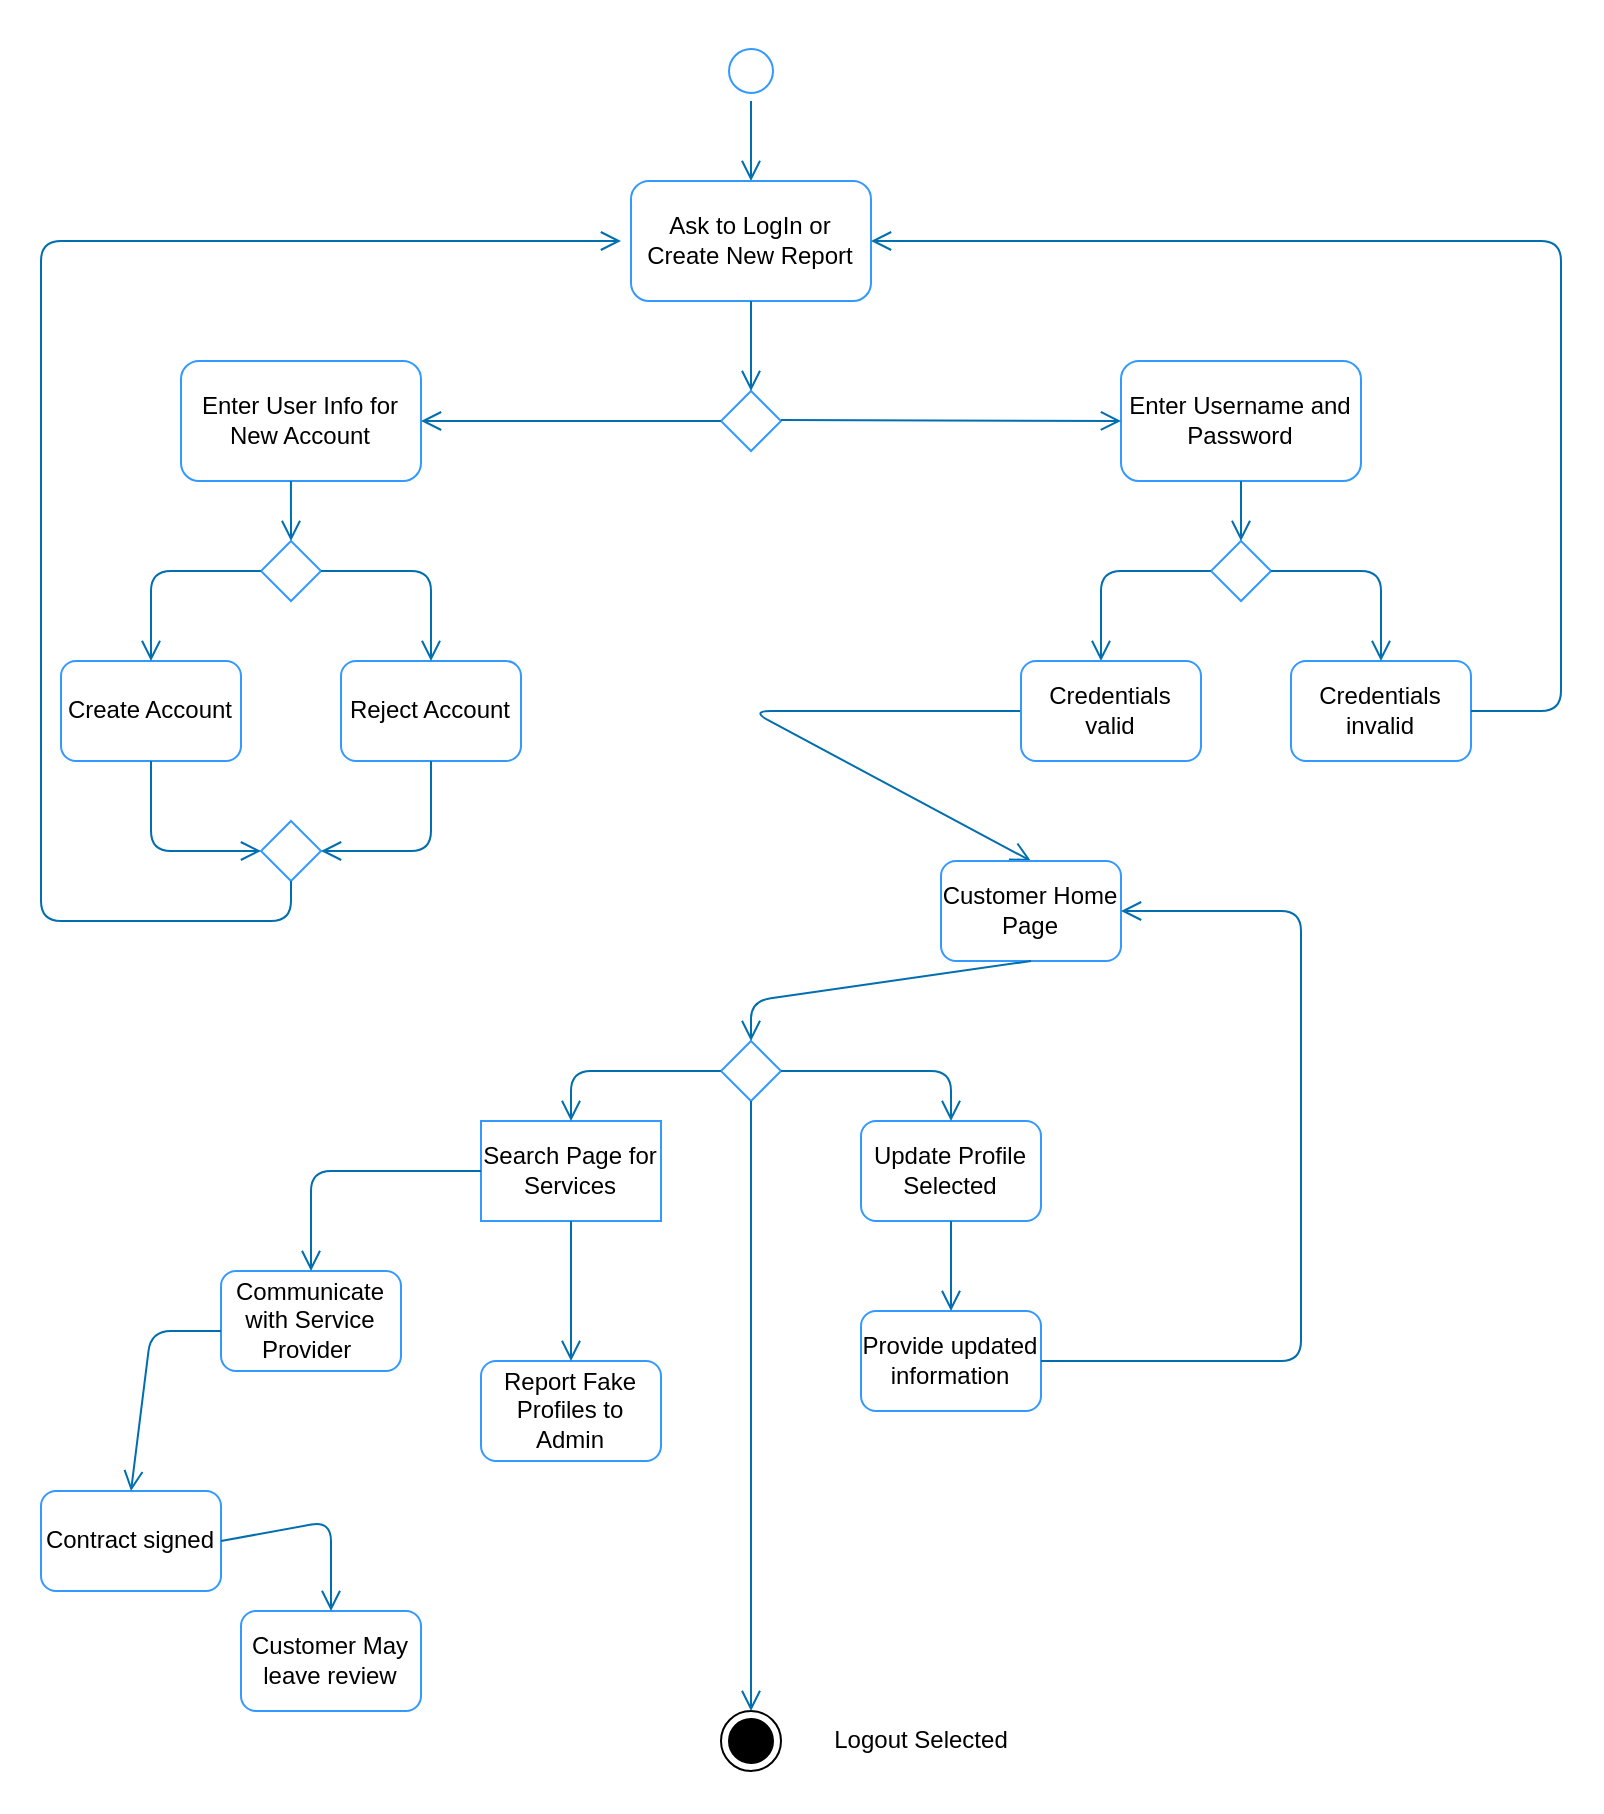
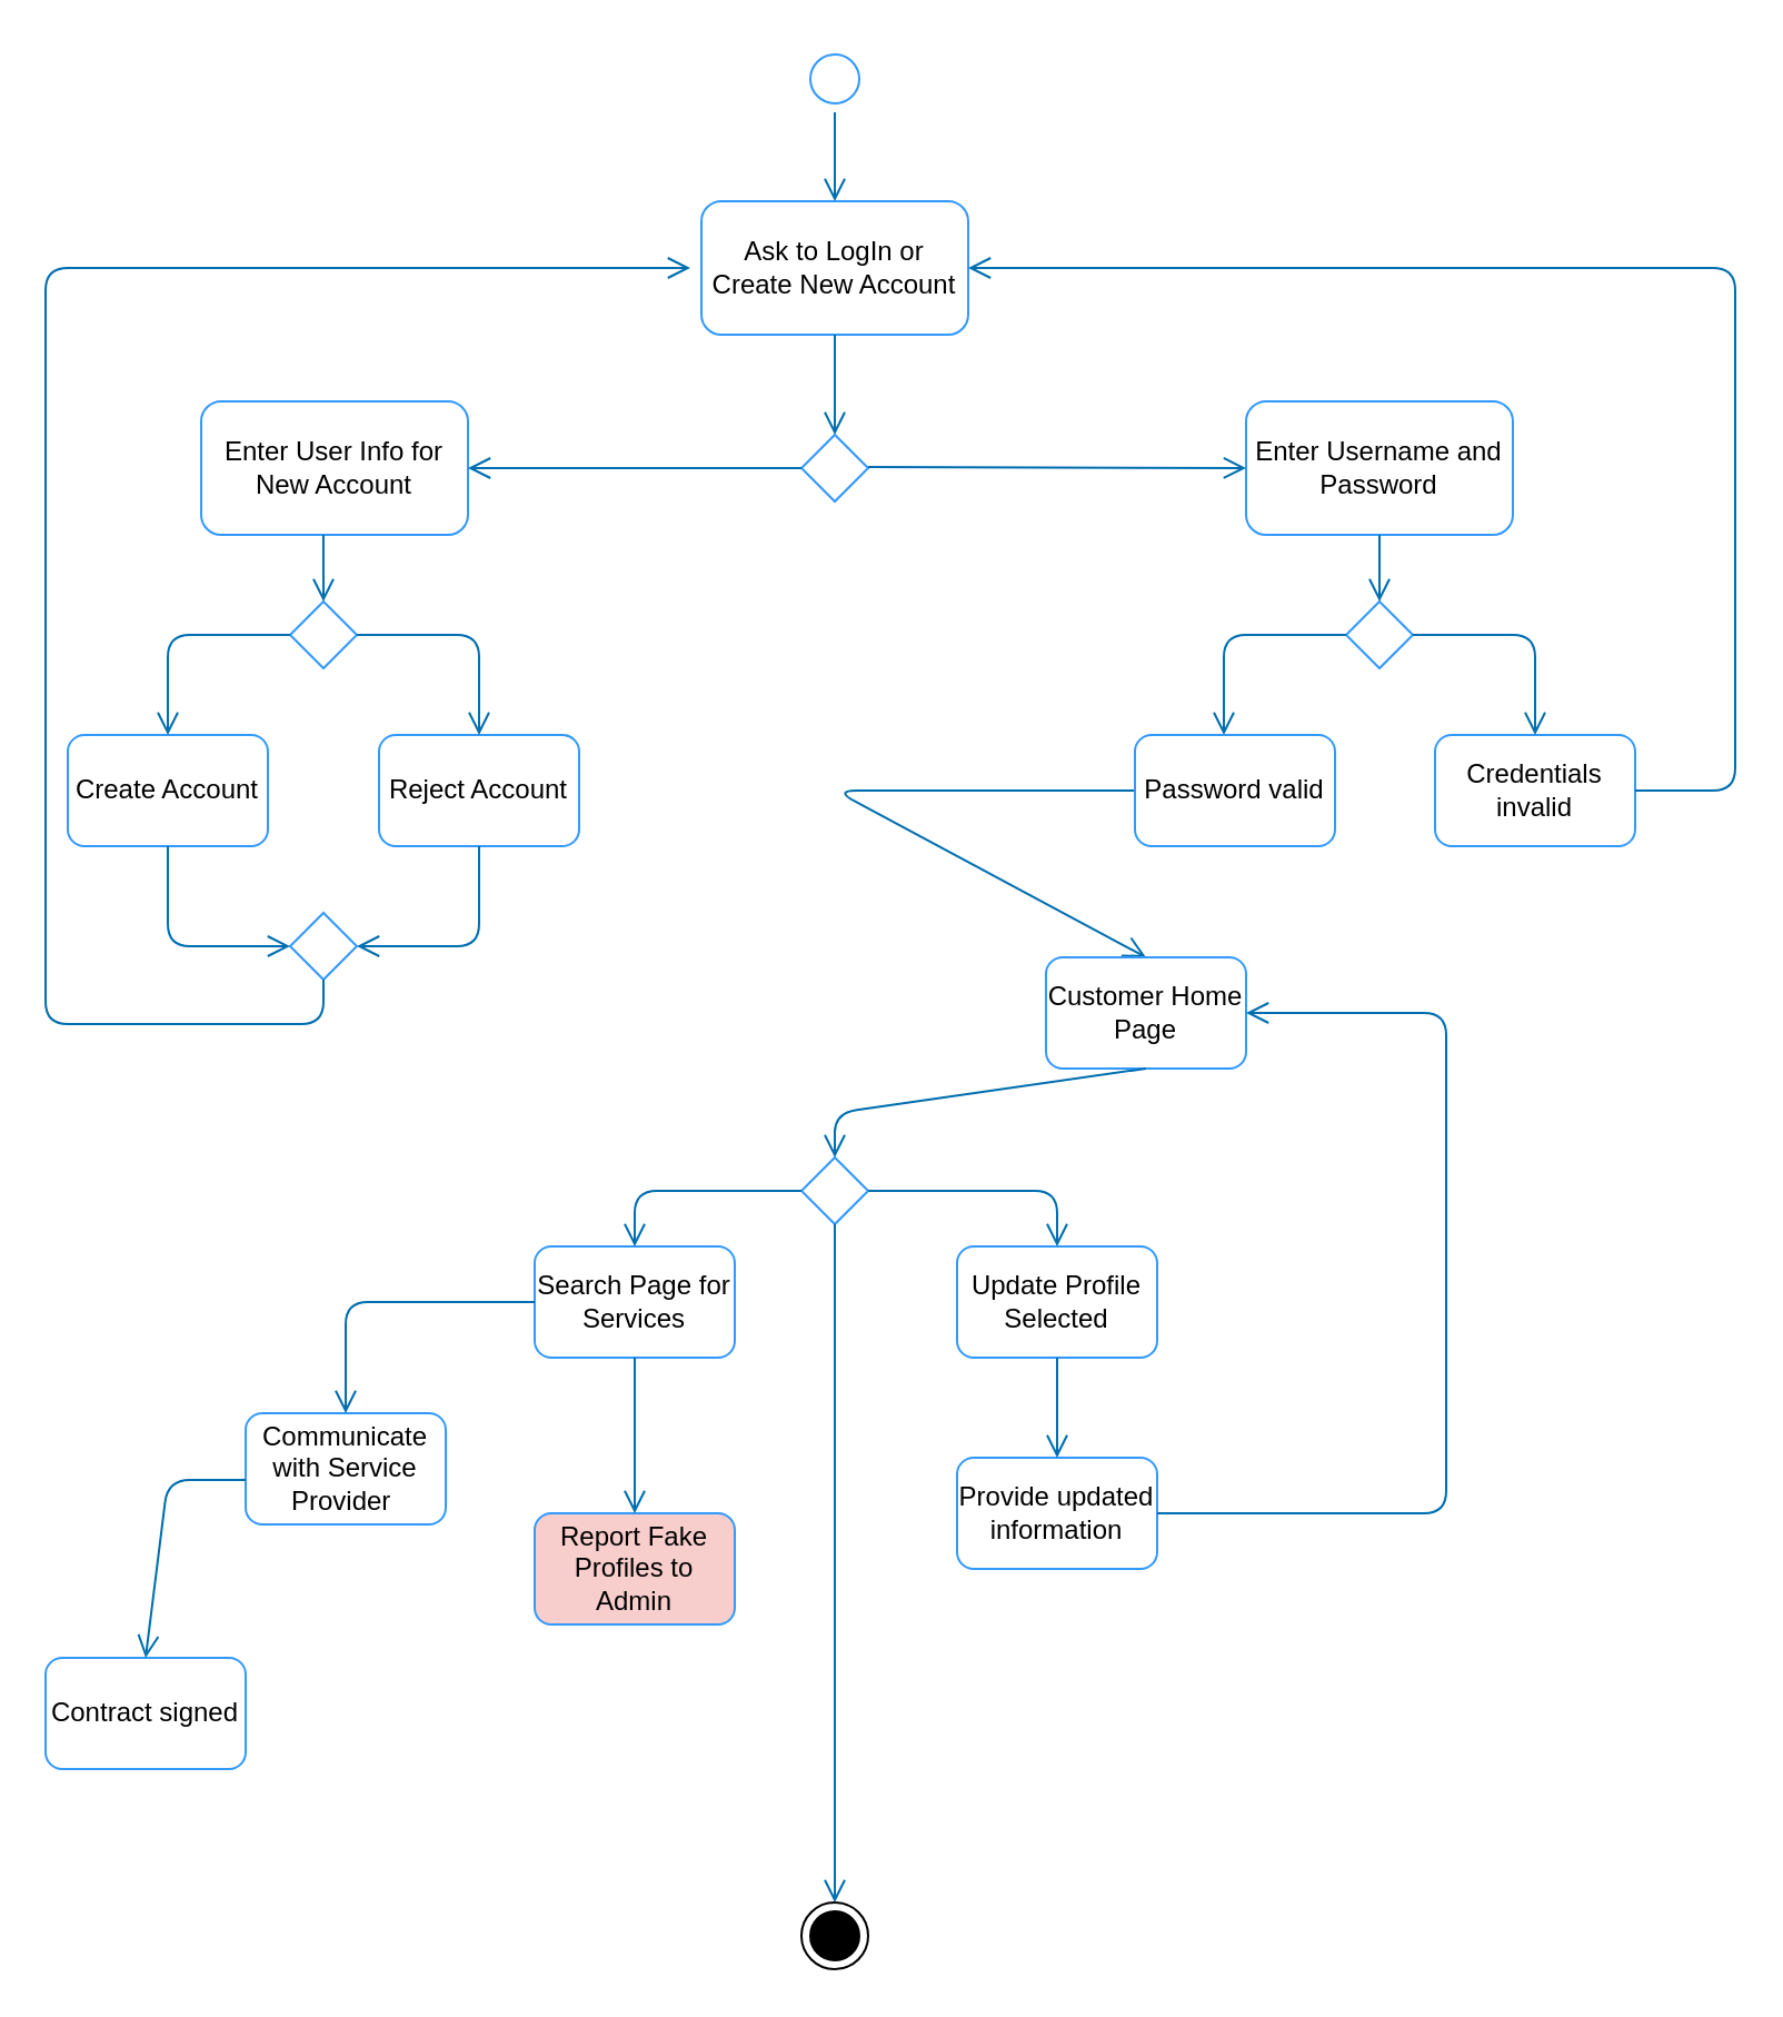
- <mxCell id="4" value="Ask to LogIn or Create New Report" style="rounded=1;whiteSpace=wrap;html=1;strokeColor=#3399FF;" parent="1" vertex="1"><mxGeometry x="315" y="90" width="120" height="60" as="geometry" /></mxCell>
+ <mxCell id="4" value="Ask to LogIn or Create New Account" style="rounded=1;whiteSpace=wrap;html=1;strokeColor=#3399FF;" parent="1" vertex="1"><mxGeometry x="315" y="90" width="120" height="60" as="geometry" /></mxCell>
- <mxCell id="28" value="Credentials valid" style="rounded=1;whiteSpace=wrap;html=1;strokeColor=#3399FF;" parent="1" vertex="1"><mxGeometry x="510" y="330" width="90" height="50" as="geometry" /></mxCell>
+ <mxCell id="28" value="Password valid" style="rounded=1;whiteSpace=wrap;html=1;strokeColor=#3399FF;" parent="1" vertex="1"><mxGeometry x="510" y="330" width="90" height="50" as="geometry" /></mxCell>
- <mxCell id="32" value="Search Page for Services" style="whiteSpace=wrap;html=1;strokeColor=#3399FF;rounded=0;" parent="1" vertex="1"><mxGeometry x="240" y="560" width="90" height="50" as="geometry" /></mxCell>
+ <mxCell id="32" value="Search Page for Services" style="rounded=1;whiteSpace=wrap;html=1;strokeColor=#3399FF;" parent="1" vertex="1"><mxGeometry x="240" y="560" width="90" height="50" as="geometry" /></mxCell>
- <mxCell id="48" value="Report Fake Profiles to Admin" style="rounded=1;whiteSpace=wrap;html=1;strokeColor=#3399FF;" vertex="1" parent="1"><mxGeometry x="240" y="680" width="90" height="50" as="geometry" /></mxCell>
+ <mxCell id="48" value="Report Fake Profiles to Admin" style="rounded=1;whiteSpace=wrap;html=1;strokeColor=#3399FF;fillColor=#f8cecc;" vertex="1" parent="1"><mxGeometry x="240" y="680" width="90" height="50" as="geometry" /></mxCell>
- <mxCell id="39" value="" style="endArrow=open;startArrow=none;endFill=0;startFill=0;endSize=8;html=1;verticalAlign=bottom;labelBackgroundColor=none;strokeWidth=1;fillColor=#1ba1e2;strokeColor=#006EAF;exitX=1;exitY=0.5;exitDx=0;exitDy=0;" parent="1" source="34" target="38" edge="1"><mxGeometry width="160" relative="1" as="geometry"><mxPoint x="200" y="735" as="sourcePoint" /><mxPoint x="165" y="805" as="targetPoint" /><Array as="points"><mxPoint x="165" y="760" /></Array></mxGeometry></mxCell>
- <mxCell id="38" value="Customer May leave review" style="rounded=1;whiteSpace=wrap;html=1;strokeColor=#3399FF;" parent="1" vertex="1"><mxGeometry x="120" y="805" width="90" height="50" as="geometry" /></mxCell>
- <mxCell id="46" value="Logout Selected" style="text;html=1;align=center;verticalAlign=middle;resizable=0;points=[];autosize=1;strokeColor=none;fillColor=none;" parent="1" vertex="1"><mxGeometry x="410" y="860" width="100" height="20" as="geometry" /></mxCell>
